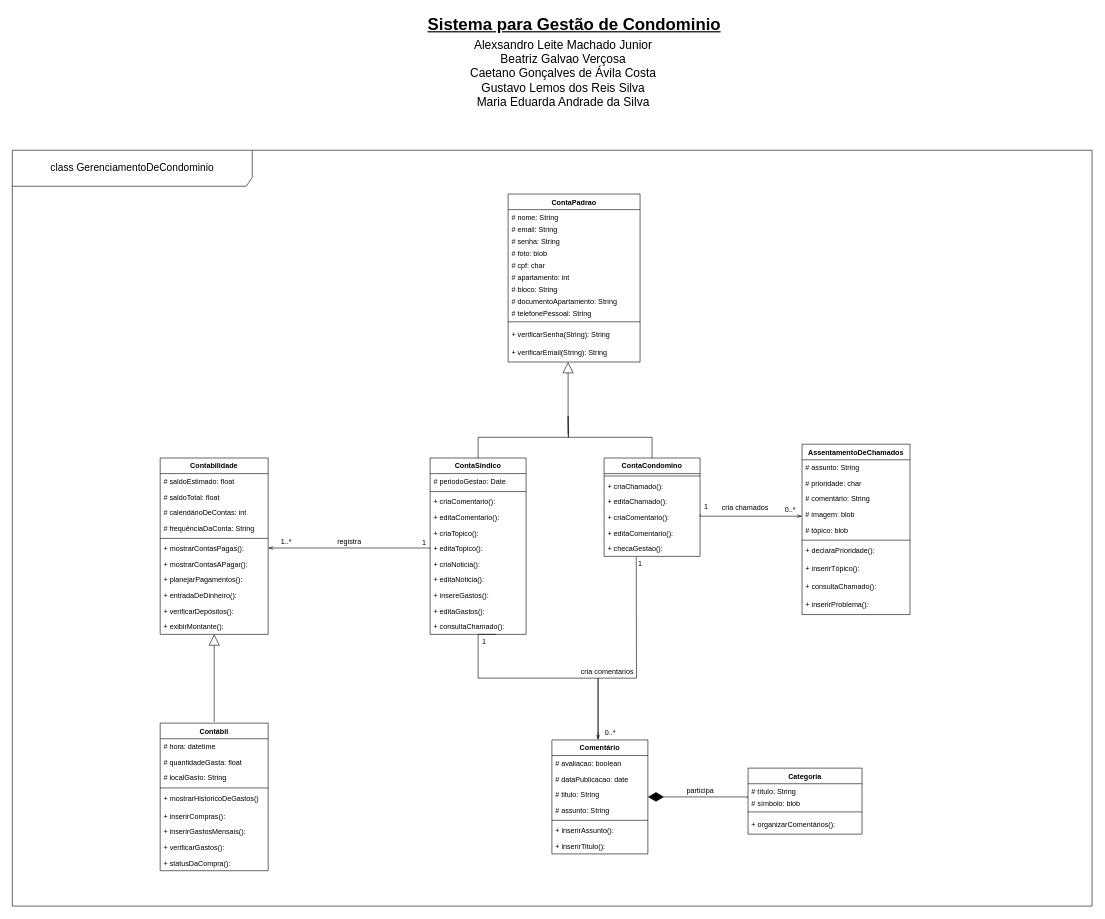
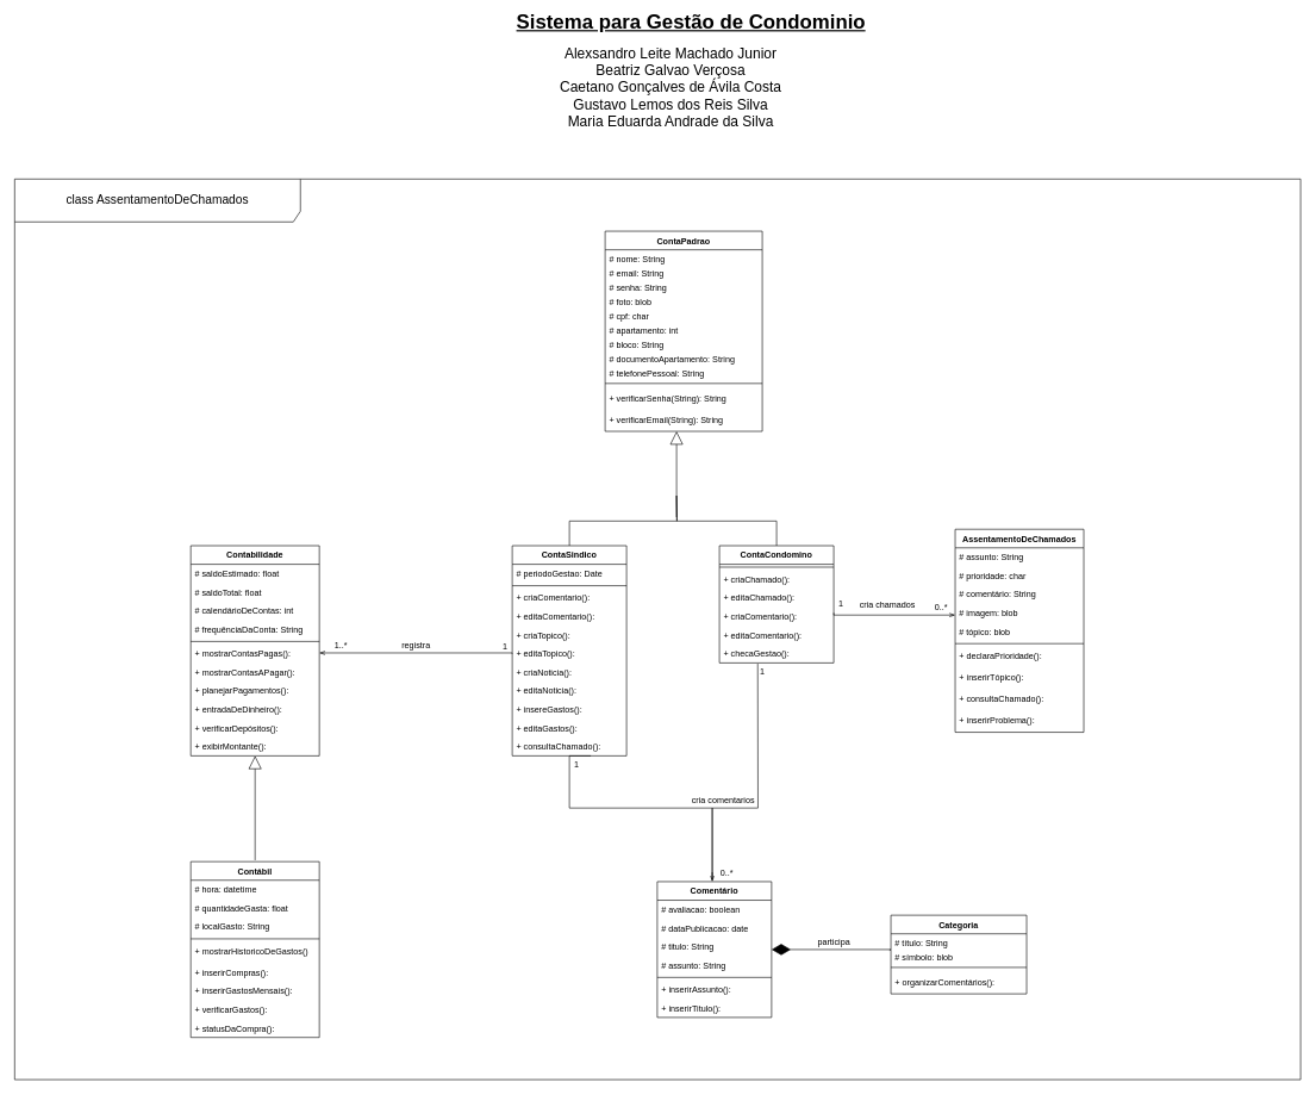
- <mxCell id="100" value="&lt;b&gt;&lt;u&gt;Sistema para Gestão de Condominio&lt;/u&gt;&lt;/b&gt;" style="text;html=1;strokeColor=none;fillColor=none;align=center;verticalAlign=middle;whiteSpace=wrap;rounded=0;fontSize=28;" vertex="1" parent="1"><mxGeometry x="676.5" y="20" width="560" height="40" as="geometry" /></mxCell>
+ <mxCell id="100" value="&lt;b&gt;&lt;u&gt;Sistema para Gestão de Condominio&lt;/u&gt;&lt;/b&gt;" style="text;html=1;strokeColor=none;fillColor=none;align=center;verticalAlign=middle;whiteSpace=wrap;rounded=0;fontSize=28;" vertex="1" parent="1"><mxGeometry x="686.5" y="10" width="560" height="40" as="geometry" /></mxCell>
- <mxCell id="102" value="&lt;font style=&quot;font-size: 17px;&quot;&gt;class GerenciamentoDeCondominio&lt;/font&gt;" style="shape=umlFrame;whiteSpace=wrap;html=1;width=400;height=60;" vertex="1" parent="1"><mxGeometry x="20" y="250" width="1800" height="1260" as="geometry" /></mxCell>
+ <mxCell id="102" value="&lt;font style=&quot;font-size: 17px;&quot;&gt;class AssentamentoDeChamados&lt;/font&gt;" style="shape=umlFrame;whiteSpace=wrap;html=1;width=400;height=60;" vertex="1" parent="1"><mxGeometry x="20" y="250" width="1800" height="1260" as="geometry" /></mxCell>
